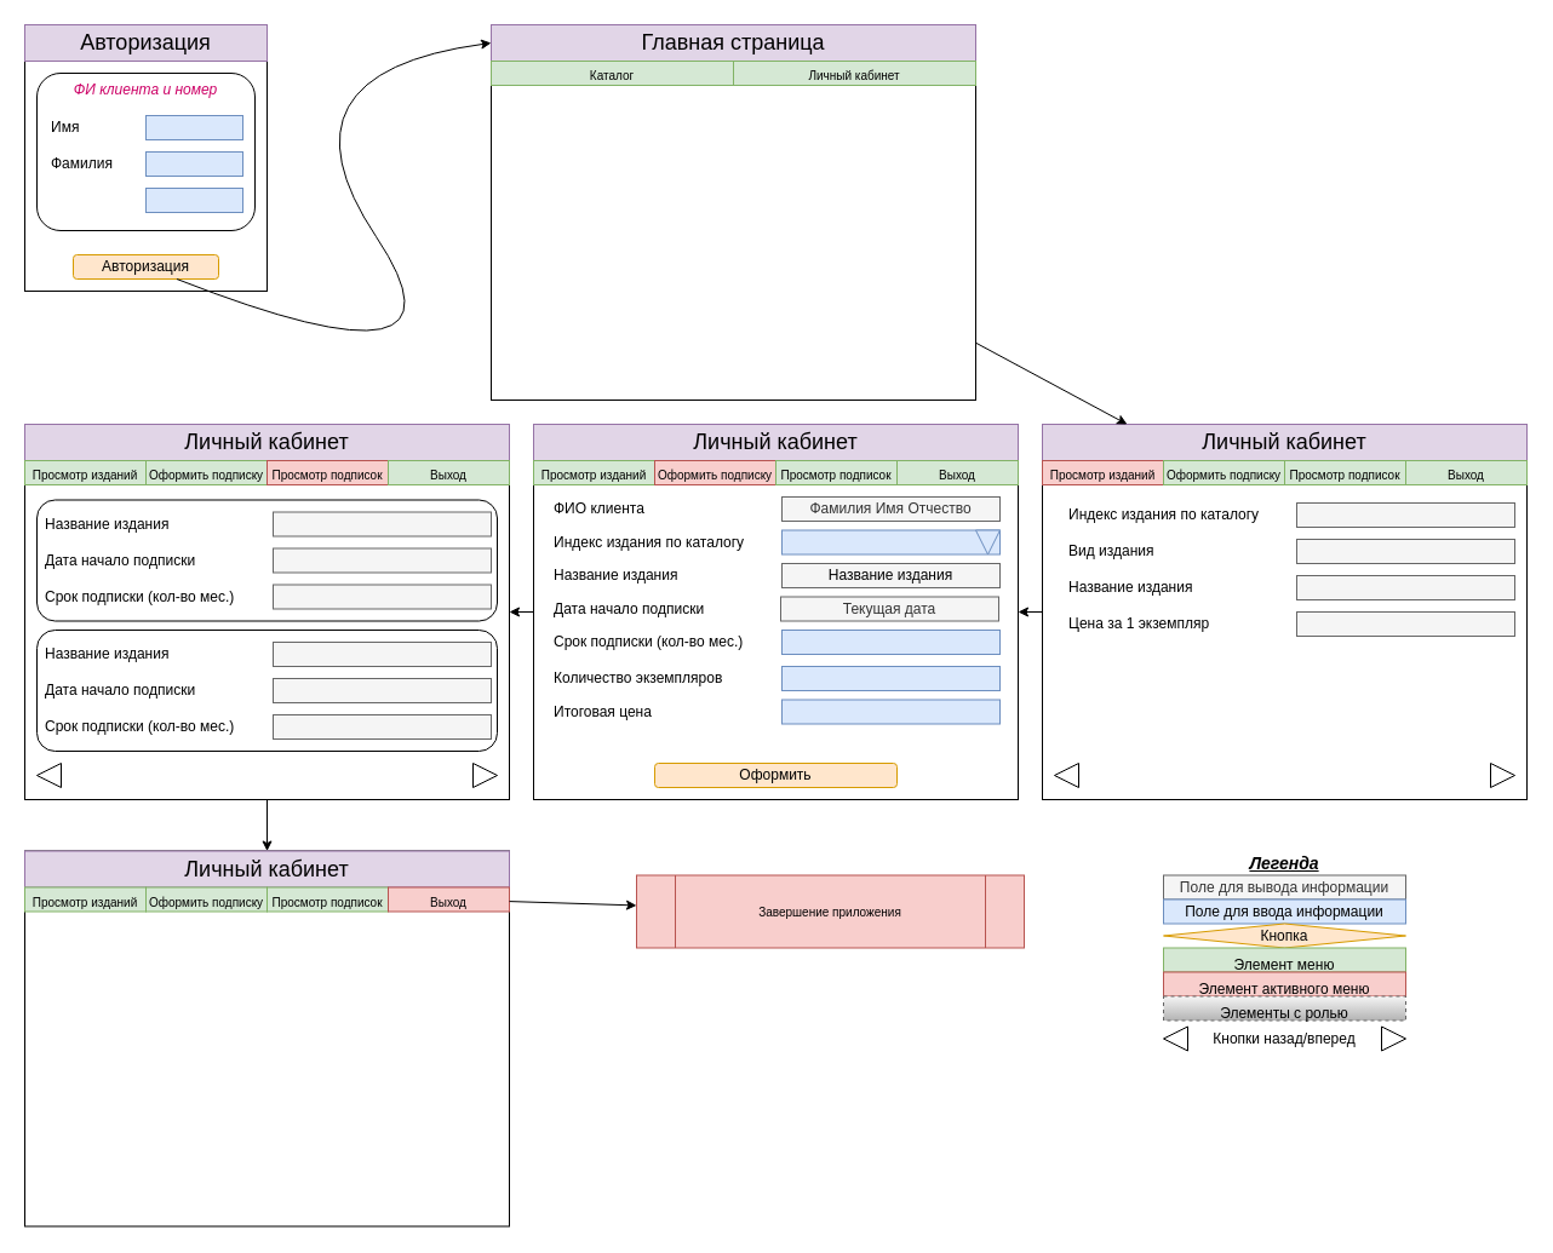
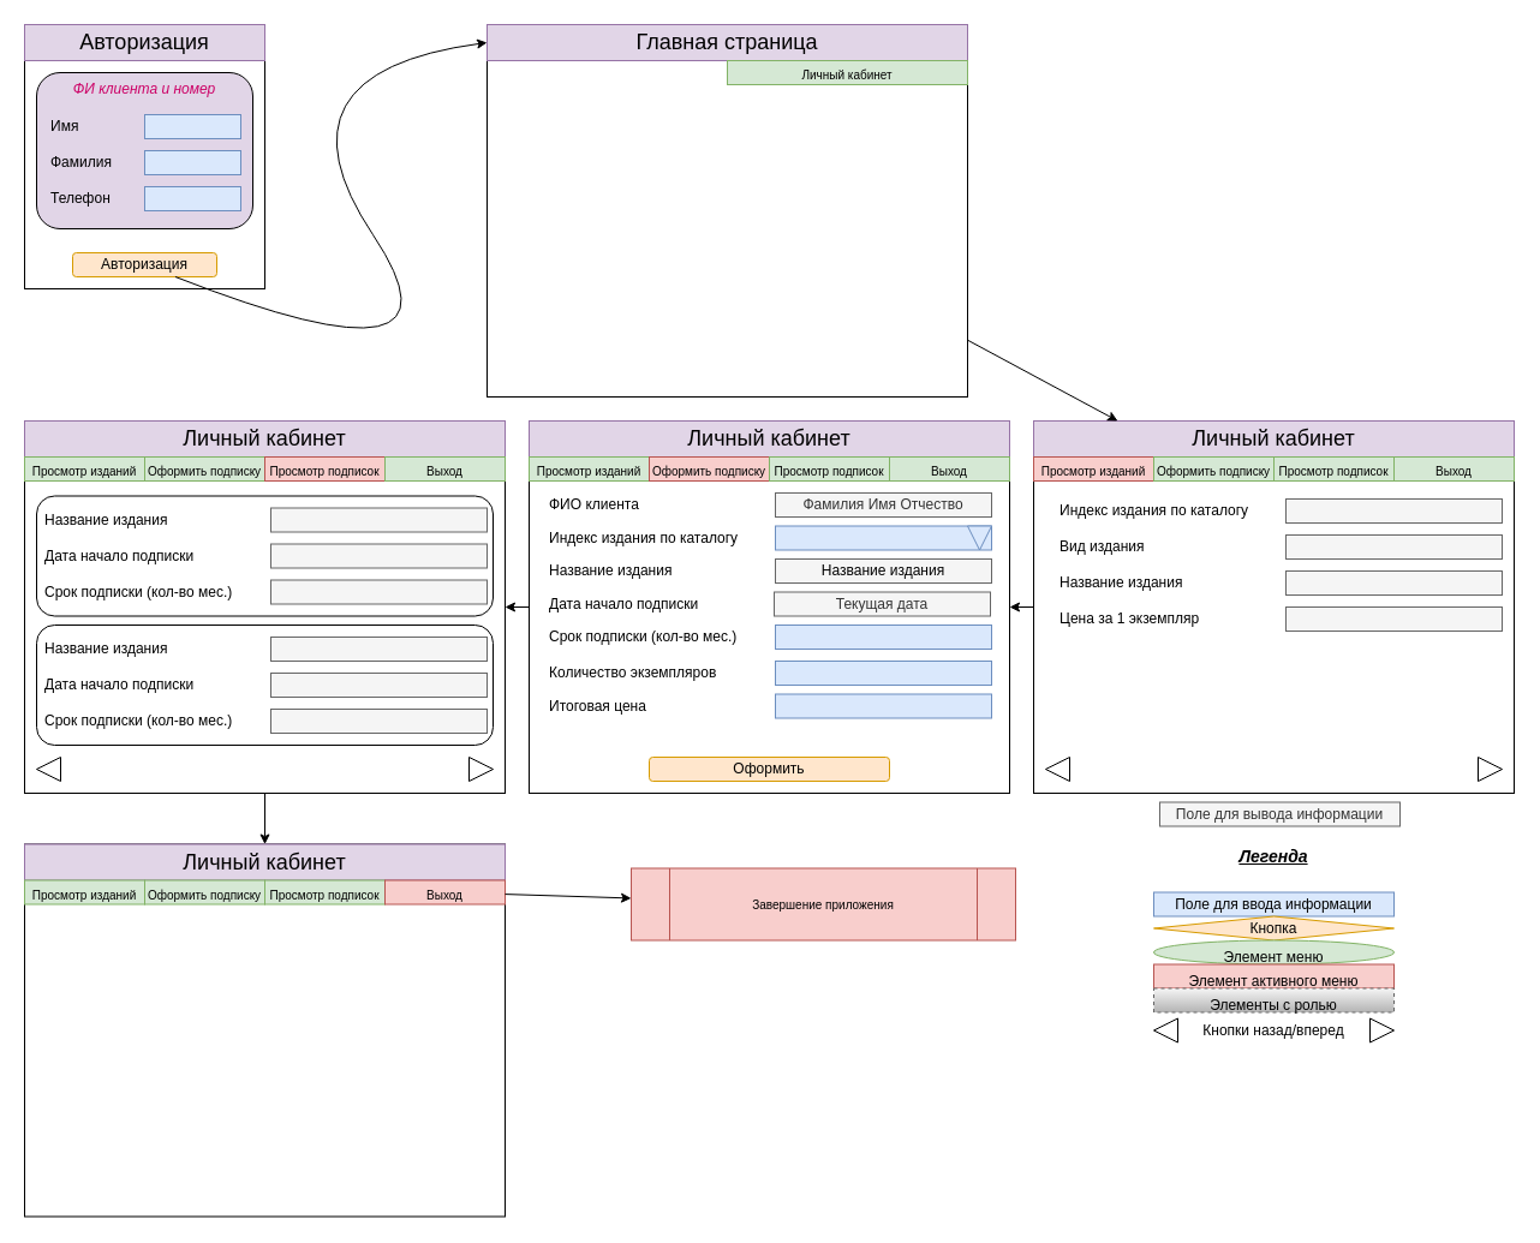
- <mxCell id="14" value="&lt;font style=&quot;font-size: 10px&quot;&gt;Каталог&lt;br&gt;&lt;/font&gt;" style="rounded=0;whiteSpace=wrap;html=1;align=center;fillColor=#d5e8d4;strokeColor=#82b366;verticalAlign=top;fontSize=10;" parent="1" vertex="1"><mxGeometry x="405" y="50" width="200" height="20" as="geometry" /></mxCell>
- <mxCell id="5" value="&lt;i&gt;&lt;font color=&quot;#cc0066&quot;&gt;ФИ клиента и номер&lt;/font&gt;&lt;/i&gt;" style="rounded=1;whiteSpace=wrap;html=1;align=center;verticalAlign=top;" parent="1" vertex="1"><mxGeometry x="30" y="60" width="180" height="130" as="geometry" /></mxCell>
+ <mxCell id="5" value="&lt;i&gt;&lt;font color=&quot;#cc0066&quot;&gt;ФИ клиента и номер&lt;/font&gt;&lt;/i&gt;" style="rounded=1;whiteSpace=wrap;html=1;align=center;verticalAlign=top;fillColor=#e1d5e7;" parent="1" vertex="1"><mxGeometry x="30" y="60" width="180" height="130" as="geometry" /></mxCell>
+ <mxCell id="10" value="Телефон" style="text;html=1;strokeColor=none;fillColor=none;align=left;verticalAlign=middle;whiteSpace=wrap;rounded=0;" parent="1" vertex="1"><mxGeometry x="40" y="155" width="80" height="20" as="geometry" /></mxCell>
- <mxCell id="85" value="Поле для вывода информации" style="rounded=0;whiteSpace=wrap;html=1;fillColor=#f5f5f5;strokeColor=#666666;fontColor=#333333;" parent="1" vertex="1"><mxGeometry x="960" y="722.5" width="200" height="20" as="geometry" /></mxCell>
+ <mxCell id="85" value="Поле для вывода информации" style="rounded=0;whiteSpace=wrap;html=1;fillColor=#f5f5f5;strokeColor=#666666;fontColor=#333333;" parent="1" vertex="1"><mxGeometry x="965" y="667.5" width="200" height="20" as="geometry" /></mxCell>
- <mxCell id="89" value="&lt;font style=&quot;font-size: 12px;&quot;&gt;Элемент меню&lt;/font&gt;" style="rounded=0;whiteSpace=wrap;html=1;align=center;fillColor=#d5e8d4;strokeColor=#82b366;verticalAlign=top;fontSize=12;" parent="1" vertex="1"><mxGeometry x="960" y="782.5" width="200" height="20" as="geometry" /></mxCell>
+ <mxCell id="89" value="&lt;font style=&quot;font-size: 12px;&quot;&gt;Элемент меню&lt;/font&gt;" style="ellipse;whiteSpace=wrap;html=1;align=center;fillColor=#d5e8d4;strokeColor=#82b366;verticalAlign=top;fontSize=12;" parent="1" vertex="1"><mxGeometry x="960" y="782.5" width="200" height="20" as="geometry" /></mxCell>
